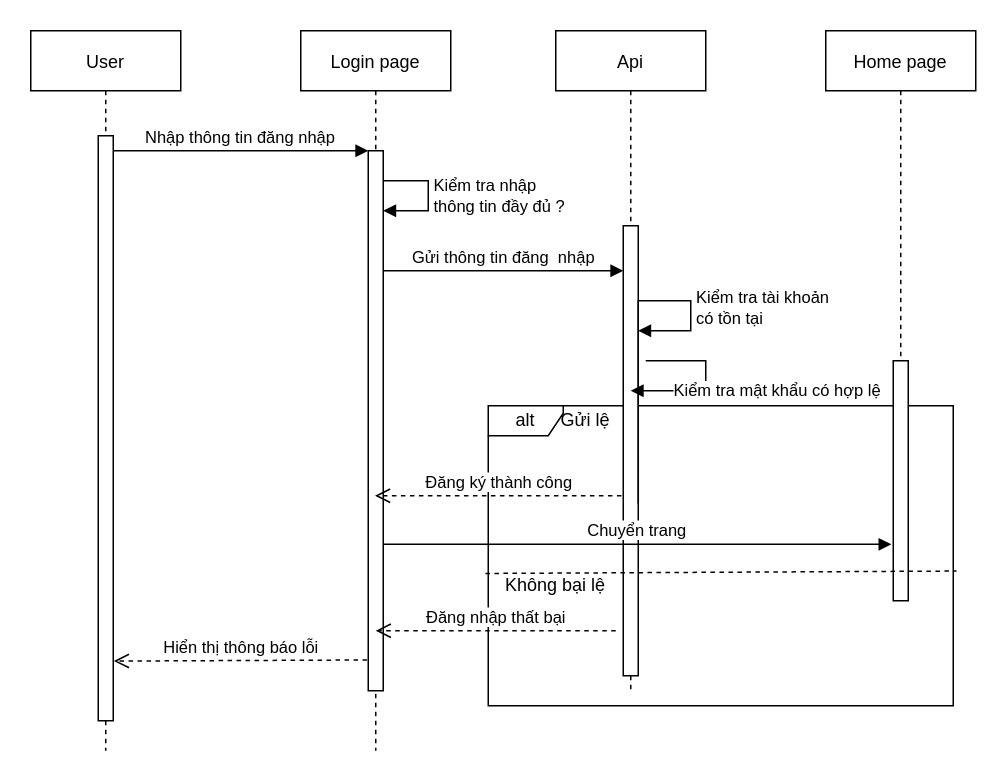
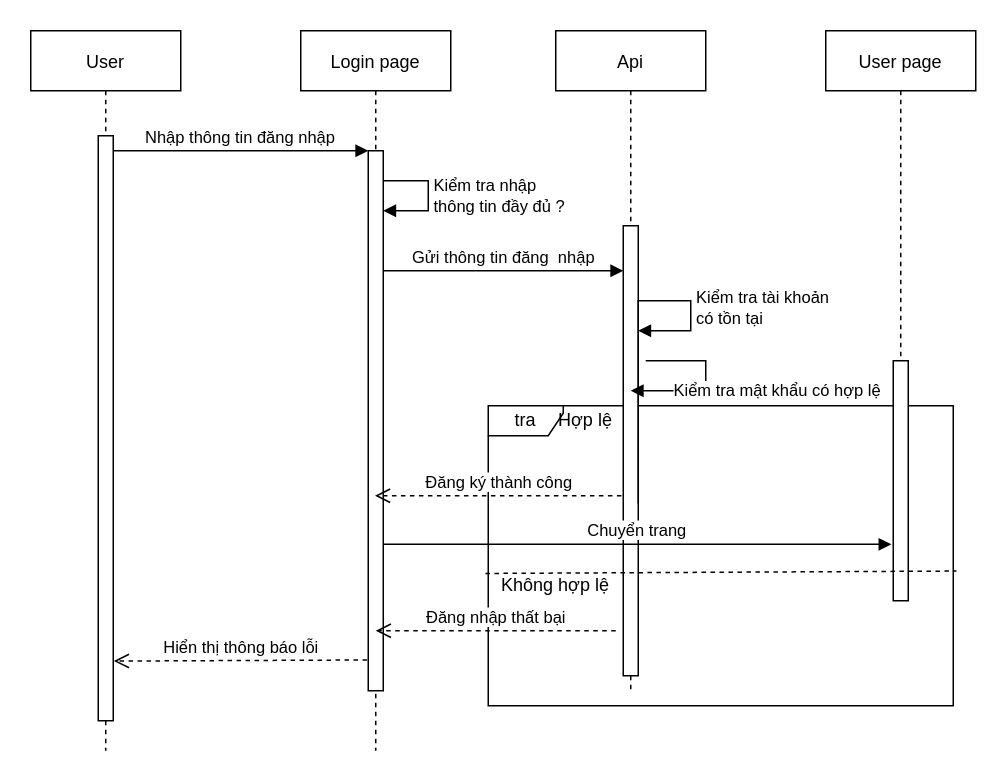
- <mxCell id="11" value="Home page" style="shape=umlLifeline;perimeter=lifelinePerimeter;container=1;collapsible=0;recursiveResize=0;rounded=0;shadow=0;strokeWidth=1;" parent="1" vertex="1"><mxGeometry x="550" y="20" width="100" height="300" as="geometry" /></mxCell>
+ <mxCell id="11" value="User page" style="shape=umlLifeline;perimeter=lifelinePerimeter;container=1;collapsible=0;recursiveResize=0;rounded=0;shadow=0;strokeWidth=1;" parent="1" vertex="1"><mxGeometry x="550" y="20" width="100" height="300" as="geometry" /></mxCell>
- <mxCell id="2" value="alt" style="shape=umlFrame;whiteSpace=wrap;html=1;width=50;height=20;" vertex="1" parent="1"><mxGeometry x="325" y="270" width="310" height="200" as="geometry" /></mxCell>
+ <mxCell id="2" value="tra" style="shape=umlFrame;whiteSpace=wrap;html=1;width=50;height=20;" vertex="1" parent="1"><mxGeometry x="325" y="270" width="310" height="200" as="geometry" /></mxCell>
- <mxCell id="22" value="Gửi lệ" style="text;html=1;strokeColor=none;fillColor=none;align=center;verticalAlign=middle;whiteSpace=wrap;rounded=0;" vertex="1" parent="1"><mxGeometry x="370" y="270" width="40" height="20" as="geometry" /></mxCell>
+ <mxCell id="22" value="Hợp lệ" style="text;html=1;strokeColor=none;fillColor=none;align=center;verticalAlign=middle;whiteSpace=wrap;rounded=0;" vertex="1" parent="1"><mxGeometry x="370" y="270" width="40" height="20" as="geometry" /></mxCell>
- <mxCell id="18" value="Không bại lệ" style="text;html=1;strokeColor=none;fillColor=none;align=center;verticalAlign=middle;whiteSpace=wrap;rounded=0;" parent="1" vertex="1"><mxGeometry x="330" y="380" width="80" height="20" as="geometry" /></mxCell>
+ <mxCell id="18" value="Không hợp lệ" style="text;html=1;strokeColor=none;fillColor=none;align=center;verticalAlign=middle;whiteSpace=wrap;rounded=0;" parent="1" vertex="1"><mxGeometry x="330" y="380" width="80" height="20" as="geometry" /></mxCell>
